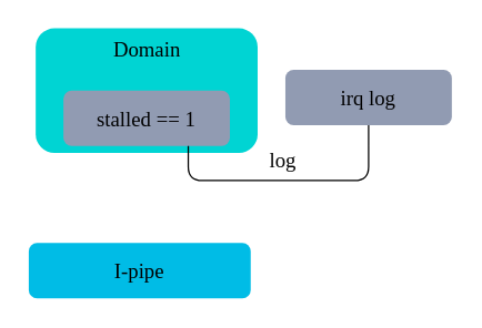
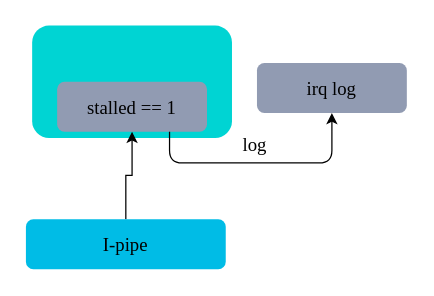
- <mxCell id="6" value="Domain" style="text;html=1;align=center;verticalAlign=middle;resizable=0;points=[];autosize=1;strokeColor=none;fillColor=none;fontSize=15;fontFamily=Times New Roman;" vertex="1" parent="1"><mxGeometry x="70" y="20" width="70" height="30" as="geometry" /></mxCell>
- <mxCell id="8" value="" style="endArrow=none;html=1;rounded=1;fontFamily=Times New Roman;fontSize=15;entryX=0.5;entryY=1;entryDx=0;entryDy=0;exitX=0.75;exitY=1;exitDx=0;exitDy=0;" edge="1" parent="1" source="5" target="7"><mxGeometry width="50" height="50" relative="1" as="geometry"><mxPoint x="185" y="180" as="sourcePoint" /><mxPoint x="235" y="130" as="targetPoint" /><Array as="points"><mxPoint x="135" y="130" /><mxPoint x="265" y="130" /></Array></mxGeometry></mxCell>
+ <mxCell id="8" value="" style="endArrow=classic;html=1;rounded=1;fontFamily=Times New Roman;fontSize=15;entryX=0.5;entryY=1;entryDx=0;entryDy=0;exitX=0.75;exitY=1;exitDx=0;exitDy=0;" edge="1" parent="1" source="5" target="7"><mxGeometry width="50" height="50" relative="1" as="geometry"><mxPoint x="185" y="180" as="sourcePoint" /><mxPoint x="235" y="130" as="targetPoint" /><Array as="points"><mxPoint x="135" y="130" /><mxPoint x="265" y="130" /></Array></mxGeometry></mxCell>
+ <mxCell id="3" style="edgeStyle=orthogonalEdgeStyle;rounded=0;orthogonalLoop=1;jettySize=auto;html=1;exitX=0.5;exitY=0;exitDx=0;exitDy=0;entryX=0.5;entryY=1;entryDx=0;entryDy=0;fontFamily=Times New Roman;fontSize=15;" edge="1" parent="1" source="4" target="5"><mxGeometry relative="1" as="geometry" /></mxCell>
